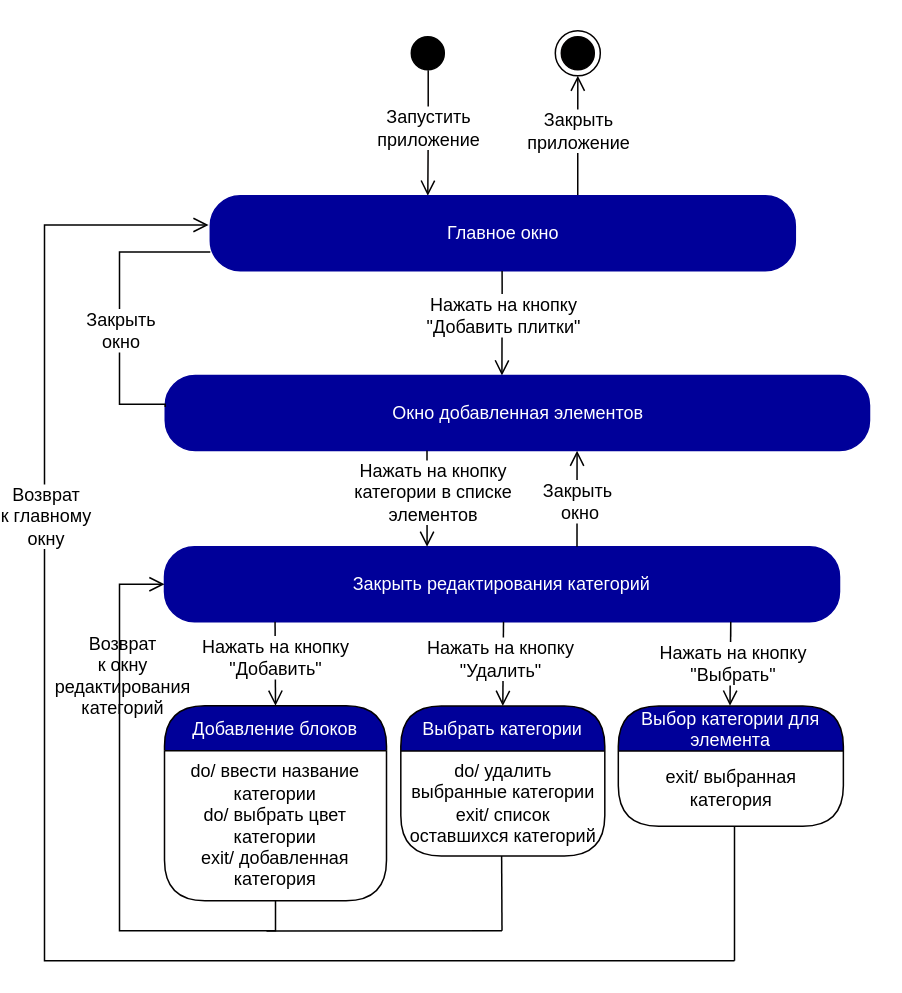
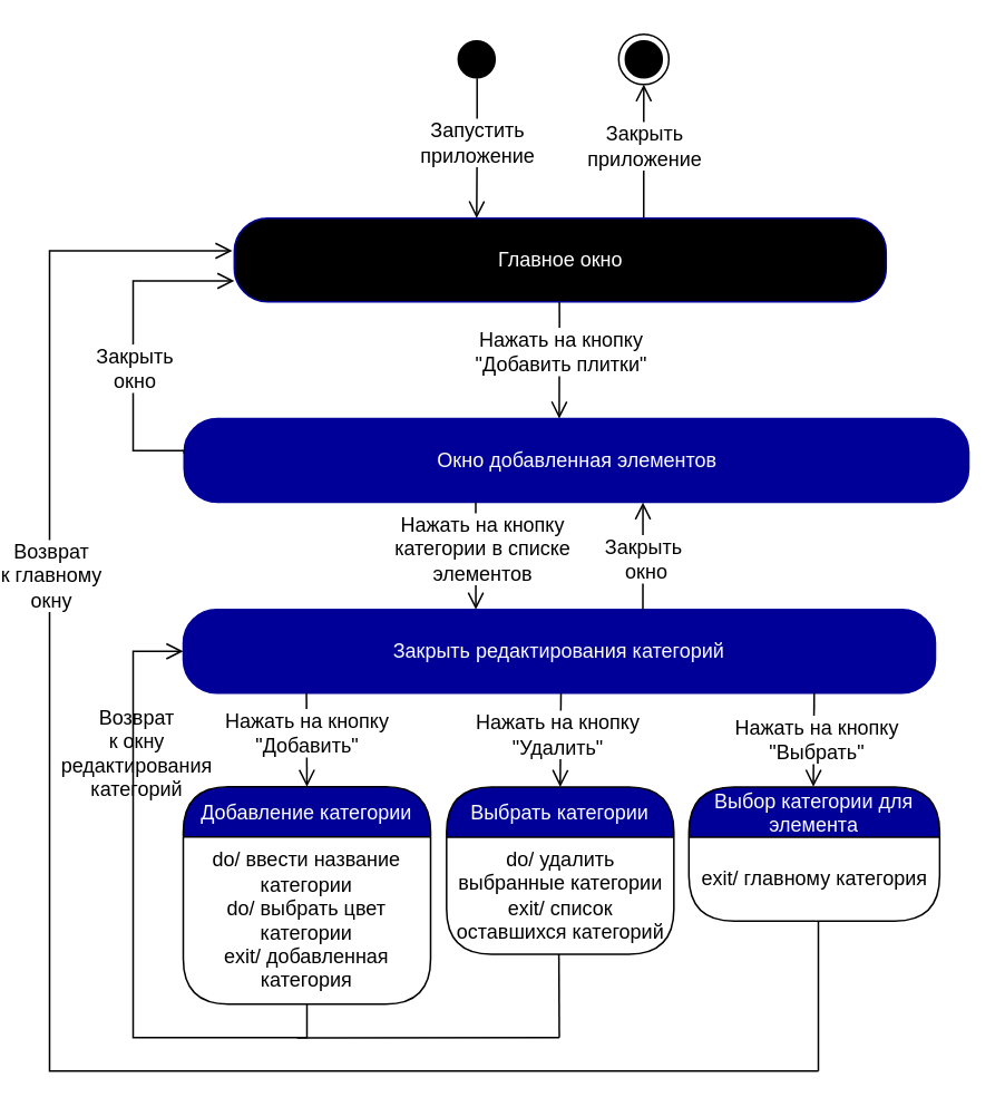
- <mxCell id="6" value="Главное окно" style="rounded=1;whiteSpace=wrap;html=1;arcSize=40;fontColor=#FFFFFF;fillColor=#000099;strokeColor=#000099;" parent="1" vertex="1"><mxGeometry x="130.54" y="130" width="390" height="50" as="geometry" /></mxCell>
+ <mxCell id="6" value="Главное окно" style="rounded=1;whiteSpace=wrap;html=1;arcSize=40;fontColor=#FFFFFF;fillColor=#000000;strokeColor=#000099;" parent="1" vertex="1"><mxGeometry x="130.54" y="130" width="390" height="50" as="geometry" /></mxCell>
- <mxCell id="10" value="" style="edgeStyle=orthogonalEdgeStyle;html=1;verticalAlign=bottom;endArrow=none;endSize=8;strokeColor=#000000;rounded=0;fontSize=10;exitX=0;exitY=0.42;exitDx=0;exitDy=0;exitPerimeter=0;entryX=0;entryY=0.75;entryDx=0;entryDy=0;" parent="1" source="9" target="6" edge="1"><mxGeometry relative="1" as="geometry"><mxPoint x="120" y="168" as="targetPoint" /><mxPoint x="94.233" y="269.35" as="sourcePoint" /><Array as="points"><mxPoint x="101" y="269" /><mxPoint x="70" y="269" /><mxPoint x="70" y="168" /></Array></mxGeometry></mxCell>
+ <mxCell id="10" value="" style="edgeStyle=orthogonalEdgeStyle;html=1;verticalAlign=bottom;endArrow=open;endSize=8;strokeColor=#000000;rounded=0;fontSize=10;exitX=0;exitY=0.42;exitDx=0;exitDy=0;exitPerimeter=0;entryX=0;entryY=0.75;entryDx=0;entryDy=0;" parent="1" source="9" target="6" edge="1"><mxGeometry relative="1" as="geometry"><mxPoint x="120" y="168" as="targetPoint" /><mxPoint x="94.233" y="269.35" as="sourcePoint" /><Array as="points"><mxPoint x="101" y="269" /><mxPoint x="70" y="269" /><mxPoint x="70" y="168" /></Array></mxGeometry></mxCell>
- <mxCell id="19" value="Добавление блоков" style="swimlane;fontStyle=0;align=center;verticalAlign=middle;childLayout=stackLayout;horizontal=1;startSize=30;horizontalStack=0;resizeParent=0;resizeLast=1;container=0;fontColor=#FFFFFF;collapsible=0;rounded=1;arcSize=30;strokeColor=#030000;fillColor=#000099;swimlaneFillColor=#FFFFFF;dropTarget=0;fontSize=12;" parent="1" vertex="1"><mxGeometry x="100" y="470" width="148" height="130" as="geometry" /></mxCell>
+ <mxCell id="19" value="Добавление категории" style="swimlane;fontStyle=0;align=center;verticalAlign=middle;childLayout=stackLayout;horizontal=1;startSize=30;horizontalStack=0;resizeParent=0;resizeLast=1;container=0;fontColor=#FFFFFF;collapsible=0;rounded=1;arcSize=30;strokeColor=#030000;fillColor=#000099;swimlaneFillColor=#FFFFFF;dropTarget=0;fontSize=12;" parent="1" vertex="1"><mxGeometry x="100" y="470" width="148" height="130" as="geometry" /></mxCell>
- <mxCell id="26" value="exit/ выбранная категория" style="text;html=1;strokeColor=none;fillColor=none;align=center;verticalAlign=middle;spacingLeft=4;spacingRight=4;whiteSpace=wrap;overflow=hidden;rotatable=0;fontColor=#000000;fontSize=12;" parent="25" vertex="1"><mxGeometry y="30" width="150.04" height="50" as="geometry" /></mxCell>
+ <mxCell id="26" value="exit/ главному категория" style="text;html=1;strokeColor=none;fillColor=none;align=center;verticalAlign=middle;spacingLeft=4;spacingRight=4;whiteSpace=wrap;overflow=hidden;rotatable=0;fontColor=#000000;fontSize=12;" parent="25" vertex="1"><mxGeometry y="30" width="150.04" height="50" as="geometry" /></mxCell>
- <mxCell id="27" value="exit/ список добавленных блоков" style="text;html=1;strokeColor=none;fillColor=none;align=center;verticalAlign=middle;spacingLeft=4;spacingRight=4;whiteSpace=wrap;overflow=hidden;rotatable=0;fontColor=#000000;fontSize=12;" parent="25" vertex="1"><mxGeometry y="80" width="150.04" height="0.24" as="geometry" /></mxCell>
+ <mxCell id="27" value="exit/ список категорий блоков" style="text;html=1;strokeColor=none;fillColor=none;align=center;verticalAlign=middle;spacingLeft=4;spacingRight=4;whiteSpace=wrap;overflow=hidden;rotatable=0;fontColor=#000000;fontSize=12;" parent="25" vertex="1"><mxGeometry y="80" width="150.04" height="0.24" as="geometry" /></mxCell>
